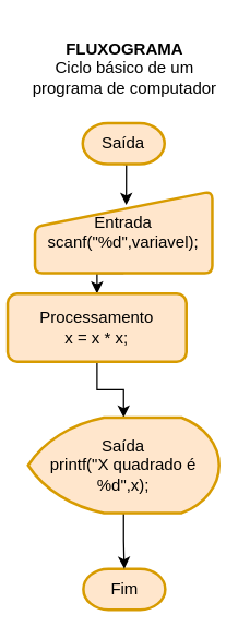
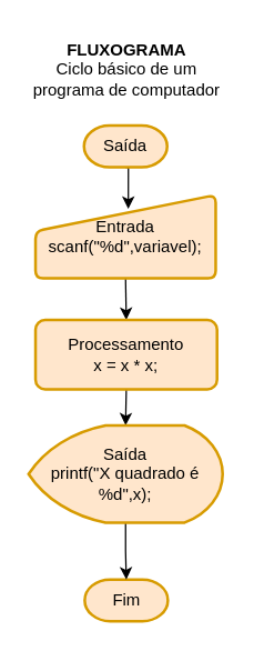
- <mxCell id="8" value="Processamento&lt;br&gt;x = x * x;" style="rounded=1;whiteSpace=wrap;html=1;absoluteArcSize=1;arcSize=14;strokeWidth=2;fillColor=#ffe6cc;strokeColor=#d79b00;" vertex="1" parent="1"><mxGeometry x="5" y="215" width="131" height="50" as="geometry" /></mxCell>
+ <mxCell id="8" value="Processamento&lt;br&gt;x = x * x;" style="rounded=1;whiteSpace=wrap;html=1;absoluteArcSize=1;arcSize=14;strokeWidth=2;fillColor=#ffe6cc;strokeColor=#d79b00;" vertex="1" parent="1"><mxGeometry x="25" y="230" width="131" height="50" as="geometry" /></mxCell>
